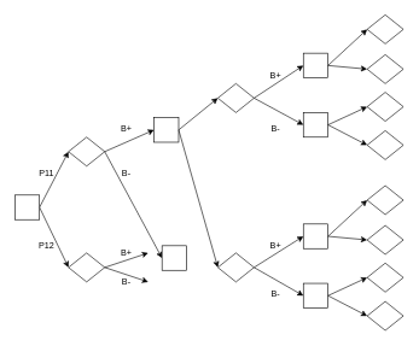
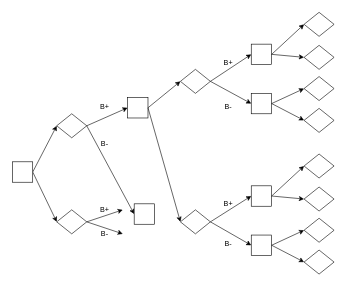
- <mxCell id="14" value="P11" style="text;html=1;strokeColor=none;fillColor=none;align=center;verticalAlign=middle;whiteSpace=wrap;rounded=0;" vertex="1" parent="1"><mxGeometry x="54" y="229" width="20" height="20" as="geometry" /></mxCell>
- <mxCell id="15" value="P12" style="text;html=1;strokeColor=none;fillColor=none;align=center;verticalAlign=middle;whiteSpace=wrap;rounded=0;" vertex="1" parent="1"><mxGeometry x="54" y="329" width="20" height="20" as="geometry" /></mxCell>
